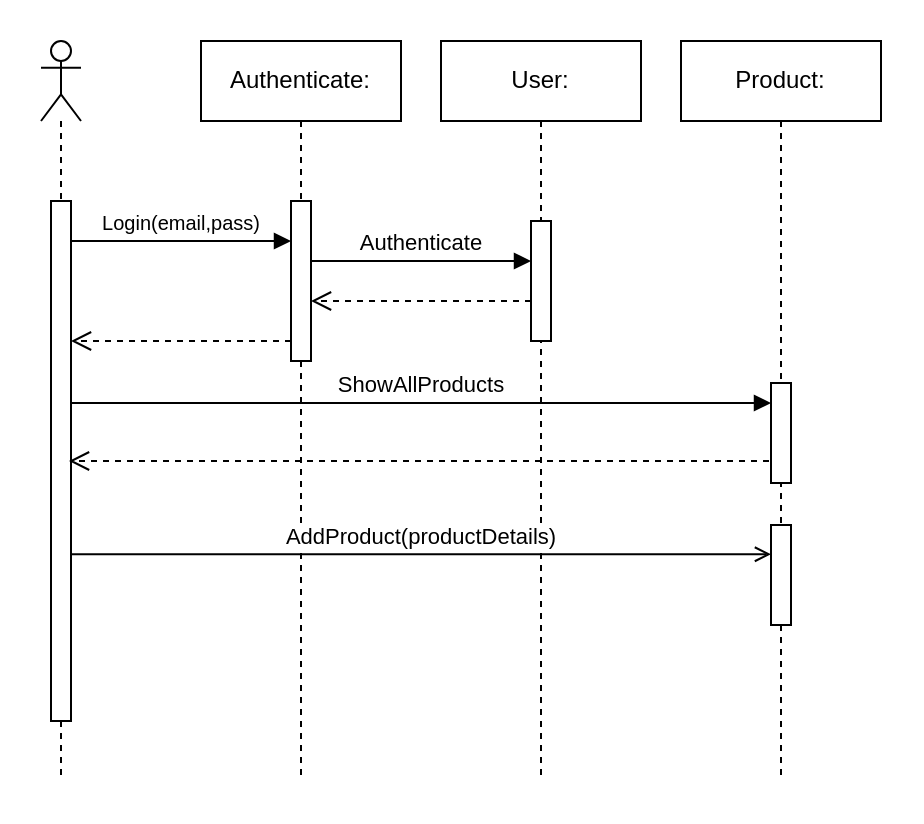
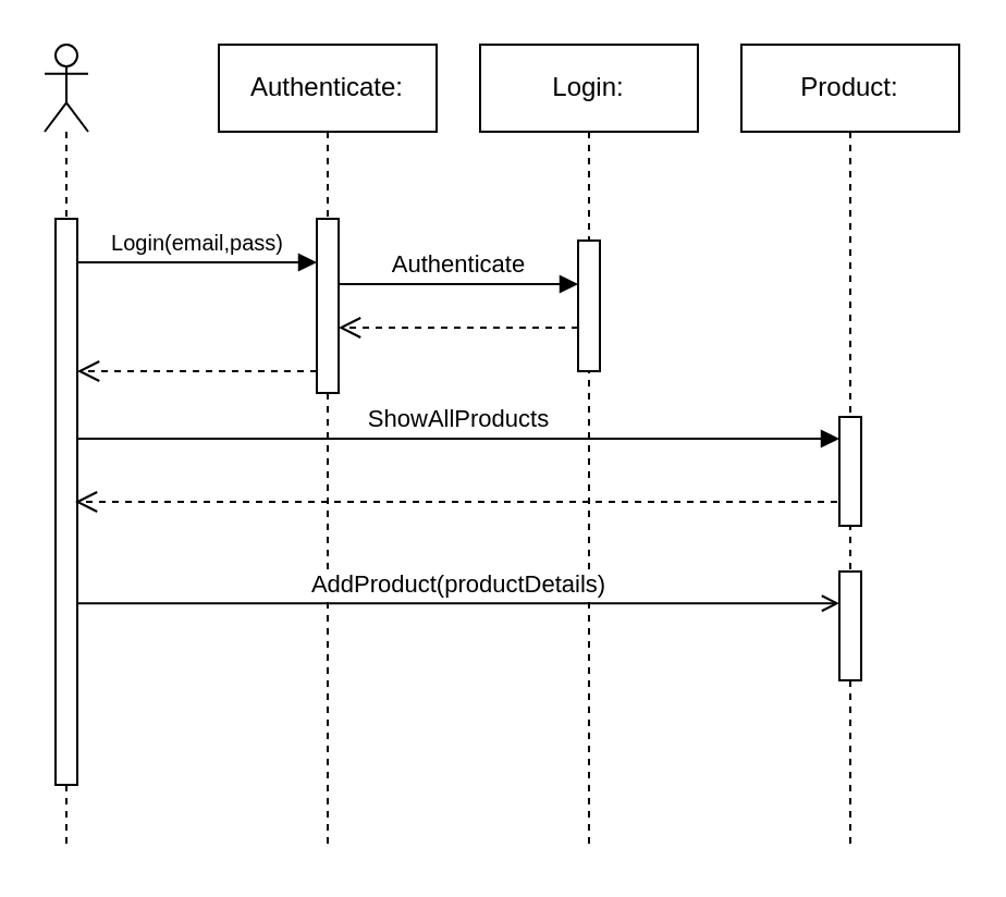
- <mxCell id="4" value="User:" style="shape=umlLifeline;perimeter=lifelinePerimeter;whiteSpace=wrap;html=1;container=1;dropTarget=0;collapsible=0;recursiveResize=0;outlineConnect=0;portConstraint=eastwest;newEdgeStyle={&quot;curved&quot;:0,&quot;rounded&quot;:0};" parent="1" vertex="1"><mxGeometry x="220" y="20" width="100" height="370" as="geometry" /></mxCell>
+ <mxCell id="4" value="Login:" style="shape=umlLifeline;perimeter=lifelinePerimeter;whiteSpace=wrap;html=1;container=1;dropTarget=0;collapsible=0;recursiveResize=0;outlineConnect=0;portConstraint=eastwest;newEdgeStyle={&quot;curved&quot;:0,&quot;rounded&quot;:0};" parent="1" vertex="1"><mxGeometry x="220" y="20" width="100" height="370" as="geometry" /></mxCell>
